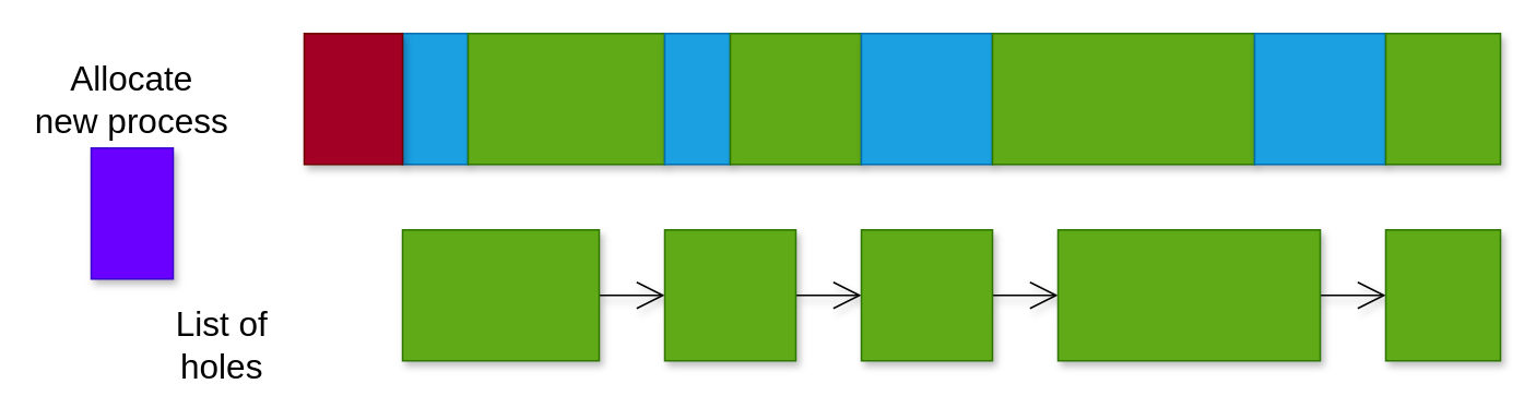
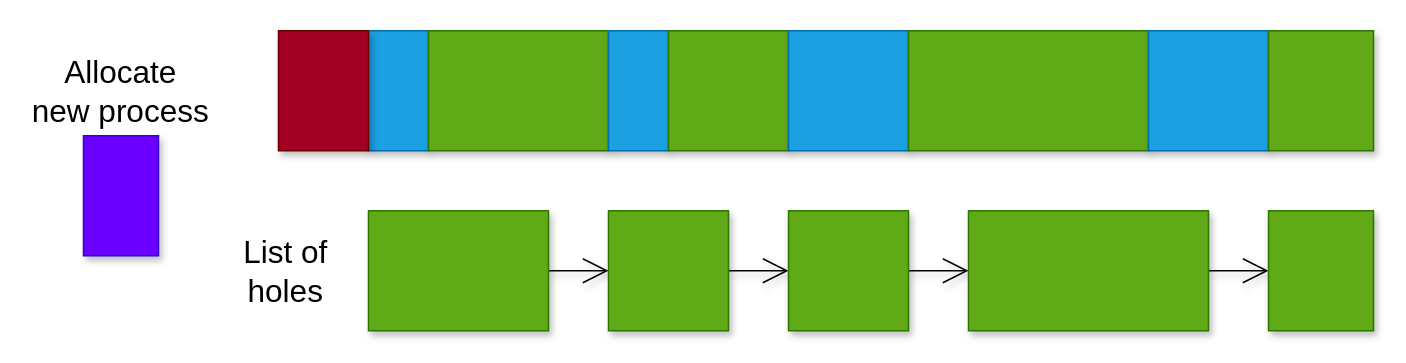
- <mxCell id="20" value="List of holes" style="text;html=1;strokeColor=none;fillColor=none;align=center;verticalAlign=middle;whiteSpace=wrap;rounded=0;fontSize=21;shadow=1;" vertex="1" parent="1"><mxGeometry x="90" y="190" width="90" height="40" as="geometry" /></mxCell>
+ <mxCell id="20" value="List of holes" style="text;html=1;strokeColor=none;fillColor=none;align=center;verticalAlign=middle;whiteSpace=wrap;rounded=0;fontSize=21;shadow=1;" vertex="1" parent="1"><mxGeometry x="145" y="160" width="90" height="40" as="geometry" /></mxCell>
